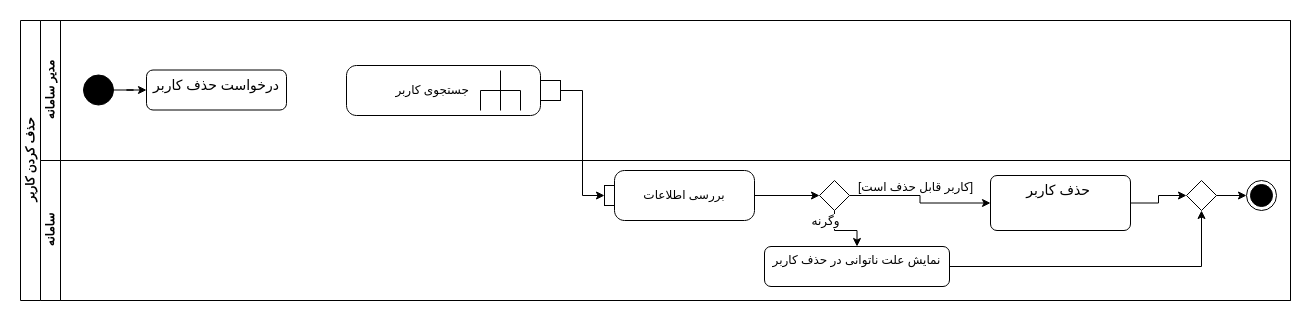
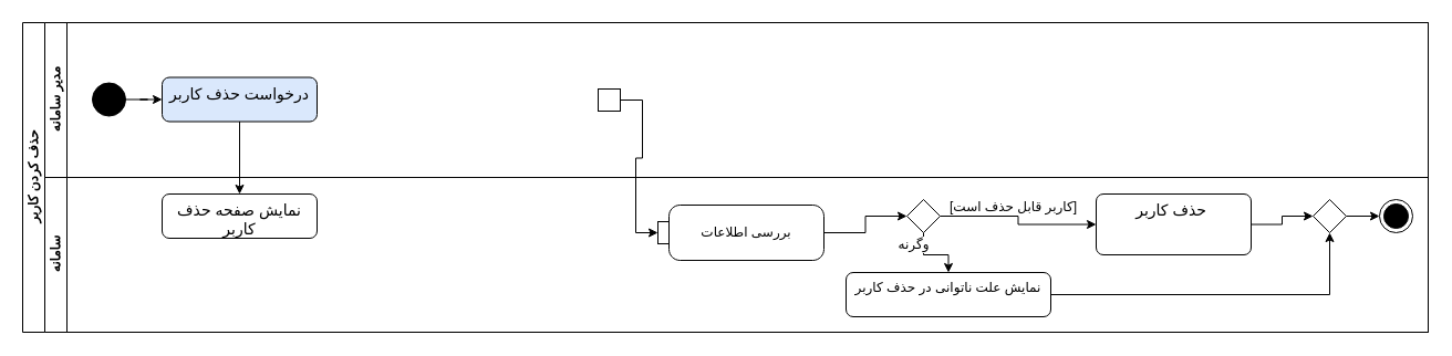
- <mxCell id="7" value="&lt;font style=&quot;font-size: 14px;&quot;&gt;درخواست حذف کاربر&lt;/font&gt;" style="html=1;align=center;verticalAlign=top;rounded=1;absoluteArcSize=1;arcSize=13;dashed=0;whiteSpace=wrap;" vertex="1" parent="3"><mxGeometry x="106" y="49.5" width="140" height="40" as="geometry" /></mxCell>
+ <mxCell id="7" value="&lt;font style=&quot;font-size: 14px;&quot;&gt;درخواست حذف کاربر&lt;/font&gt;" style="html=1;align=center;verticalAlign=top;rounded=1;absoluteArcSize=1;arcSize=13;dashed=0;whiteSpace=wrap;fillColor=#dae8fc;" vertex="1" parent="3"><mxGeometry x="106" y="49.5" width="140" height="40" as="geometry" /></mxCell>
- <mxCell id="5" value="جستجوی کاربر&amp;nbsp; &amp;nbsp; &amp;nbsp; &amp;nbsp;&amp;nbsp;" style="shape=mxgraph.uml25.behaviorAction;html=1;rounded=1;absoluteArcSize=1;arcSize=10;align=center;spacingLeft=5;whiteSpace=wrap;" vertex="1" parent="3"><mxGeometry x="306" y="45" width="194" height="50" as="geometry" /></mxCell>
+ <mxCell id="26" style="edgeStyle=orthogonalEdgeStyle;rounded=0;orthogonalLoop=1;jettySize=auto;html=1;" edge="1" parent="2" source="7" target="22"><mxGeometry relative="1" as="geometry" /></mxCell>
+ <mxCell id="22" value="&lt;span style=&quot;font-size: 14px;&quot;&gt;نمایش صفحه حذف کاربر&lt;/span&gt;" style="html=1;align=center;verticalAlign=top;rounded=1;absoluteArcSize=1;arcSize=13;dashed=0;whiteSpace=wrap;" vertex="1" parent="9"><mxGeometry x="106" y="15" width="140" height="40" as="geometry" /></mxCell>
- <mxCell id="19" value="بررسی اطلاعات" style="shape=mxgraph.uml25.action;html=1;align=center;verticalAlign=middle;absoluteArcSize=1;arcSize=10;dashed=0;spacingLeft=10;flipH=1;whiteSpace=wrap;" vertex="1" parent="9"><mxGeometry x="564" y="10" width="150" height="50" as="geometry" /></mxCell>
+ <mxCell id="19" value="بررسی اطلاعات" style="shape=mxgraph.uml25.action;html=1;align=center;verticalAlign=middle;absoluteArcSize=1;arcSize=10;dashed=0;spacingLeft=10;flipH=1;whiteSpace=wrap;" vertex="1" parent="9"><mxGeometry x="554" y="25" width="150" height="50" as="geometry" /></mxCell>
